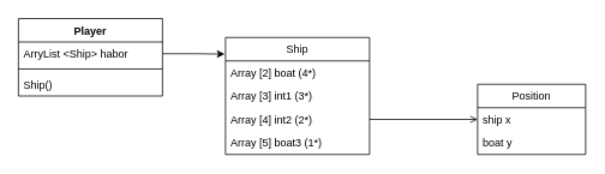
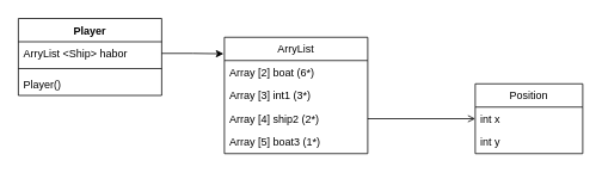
- <mxCell id="9" value="Ship" style="swimlane;fontStyle=0;childLayout=stackLayout;horizontal=1;startSize=26;fillColor=none;horizontalStack=0;resizeParent=1;resizeParentMax=0;resizeLast=0;collapsible=1;marginBottom=0;" parent="1" vertex="1"><mxGeometry x="250" y="41" width="160" height="130" as="geometry" /></mxCell>
+ <mxCell id="9" value="ArryList" style="swimlane;fontStyle=0;childLayout=stackLayout;horizontal=1;startSize=26;fillColor=none;horizontalStack=0;resizeParent=1;resizeParentMax=0;resizeLast=0;collapsible=1;marginBottom=0;" parent="1" vertex="1"><mxGeometry x="250" y="41" width="160" height="130" as="geometry" /></mxCell>
- <mxCell id="10" value="Array [2] boat (4*)" style="text;strokeColor=none;fillColor=none;align=left;verticalAlign=top;spacingLeft=4;spacingRight=4;overflow=hidden;rotatable=0;points=[[0,0.5],[1,0.5]];portConstraint=eastwest;" parent="9" vertex="1"><mxGeometry y="26" width="160" height="26" as="geometry" /></mxCell>
+ <mxCell id="10" value="Array [2] boat (6*)" style="text;strokeColor=none;fillColor=none;align=left;verticalAlign=top;spacingLeft=4;spacingRight=4;overflow=hidden;rotatable=0;points=[[0,0.5],[1,0.5]];portConstraint=eastwest;" parent="9" vertex="1"><mxGeometry y="26" width="160" height="26" as="geometry" /></mxCell>
- <mxCell id="8" value="Ship()" style="text;strokeColor=none;fillColor=none;align=left;verticalAlign=top;spacingLeft=4;spacingRight=4;overflow=hidden;rotatable=0;points=[[0,0.5],[1,0.5]];portConstraint=eastwest;" parent="5" vertex="1"><mxGeometry y="60" width="160" height="26" as="geometry" /></mxCell>
+ <mxCell id="8" value="Player()" style="text;strokeColor=none;fillColor=none;align=left;verticalAlign=top;spacingLeft=4;spacingRight=4;overflow=hidden;rotatable=0;points=[[0,0.5],[1,0.5]];portConstraint=eastwest;" parent="5" vertex="1"><mxGeometry y="60" width="160" height="26" as="geometry" /></mxCell>
- <mxCell id="12" value="Array [4] int2 (2*)" style="text;strokeColor=none;fillColor=none;align=left;verticalAlign=top;spacingLeft=4;spacingRight=4;overflow=hidden;rotatable=0;points=[[0,0.5],[1,0.5]];portConstraint=eastwest;" parent="9" vertex="1"><mxGeometry y="78" width="160" height="26" as="geometry" /></mxCell>
+ <mxCell id="12" value="Array [4] ship2 (2*)" style="text;strokeColor=none;fillColor=none;align=left;verticalAlign=top;spacingLeft=4;spacingRight=4;overflow=hidden;rotatable=0;points=[[0,0.5],[1,0.5]];portConstraint=eastwest;" parent="9" vertex="1"><mxGeometry y="78" width="160" height="26" as="geometry" /></mxCell>
- <mxCell id="3" value="ship x" style="text;strokeColor=none;fillColor=none;align=left;verticalAlign=top;spacingLeft=4;spacingRight=4;overflow=hidden;rotatable=0;points=[[0,0.5],[1,0.5]];portConstraint=eastwest;" parent="2" vertex="1"><mxGeometry y="26" width="120" height="26" as="geometry" /></mxCell>
+ <mxCell id="3" value="int x" style="text;strokeColor=none;fillColor=none;align=left;verticalAlign=top;spacingLeft=4;spacingRight=4;overflow=hidden;rotatable=0;points=[[0,0.5],[1,0.5]];portConstraint=eastwest;" parent="2" vertex="1"><mxGeometry y="26" width="120" height="26" as="geometry" /></mxCell>
- <mxCell id="4" value="boat y" style="text;strokeColor=none;fillColor=none;align=left;verticalAlign=top;spacingLeft=4;spacingRight=4;overflow=hidden;rotatable=0;points=[[0,0.5],[1,0.5]];portConstraint=eastwest;" parent="2" vertex="1"><mxGeometry y="52" width="120" height="26" as="geometry" /></mxCell>
+ <mxCell id="4" value="int y" style="text;strokeColor=none;fillColor=none;align=left;verticalAlign=top;spacingLeft=4;spacingRight=4;overflow=hidden;rotatable=0;points=[[0,0.5],[1,0.5]];portConstraint=eastwest;" parent="2" vertex="1"><mxGeometry y="52" width="120" height="26" as="geometry" /></mxCell>
